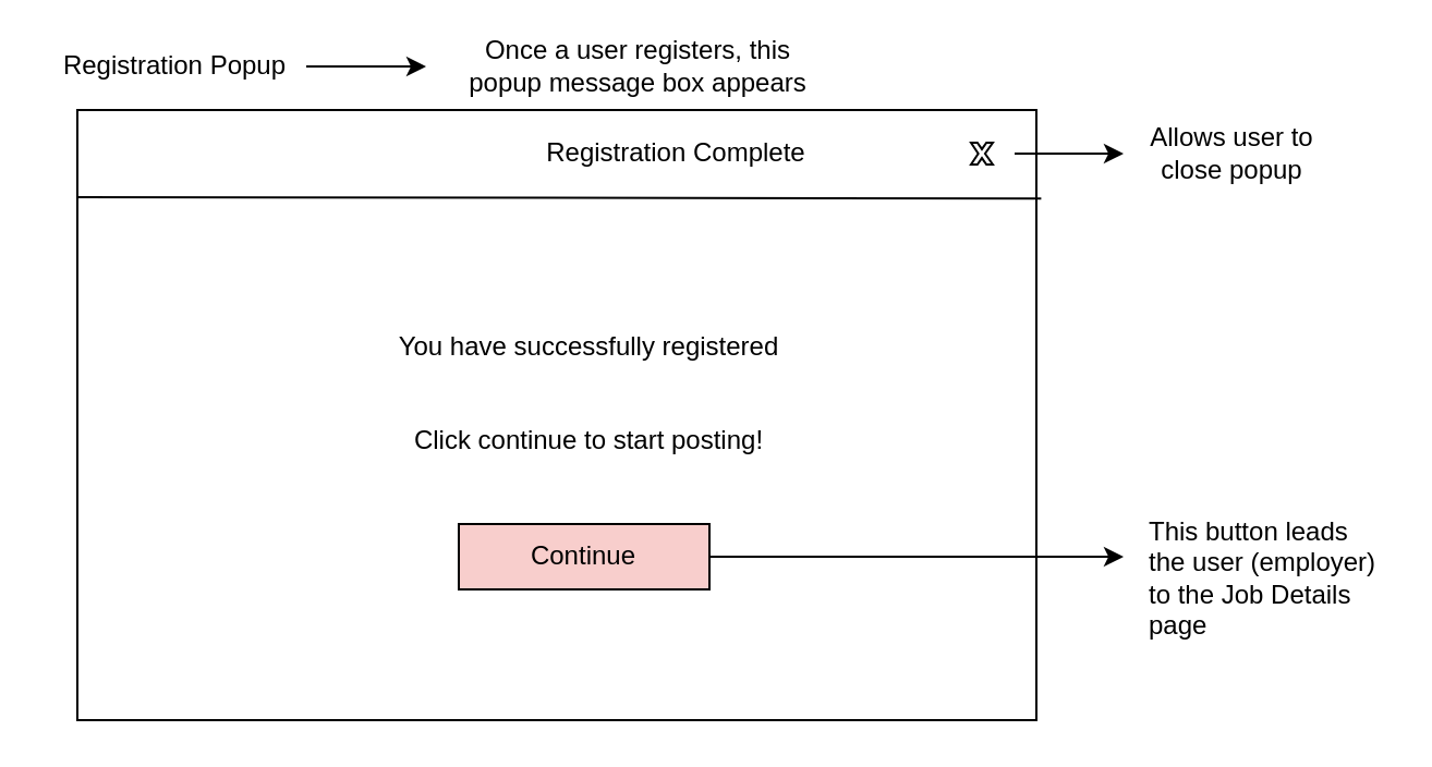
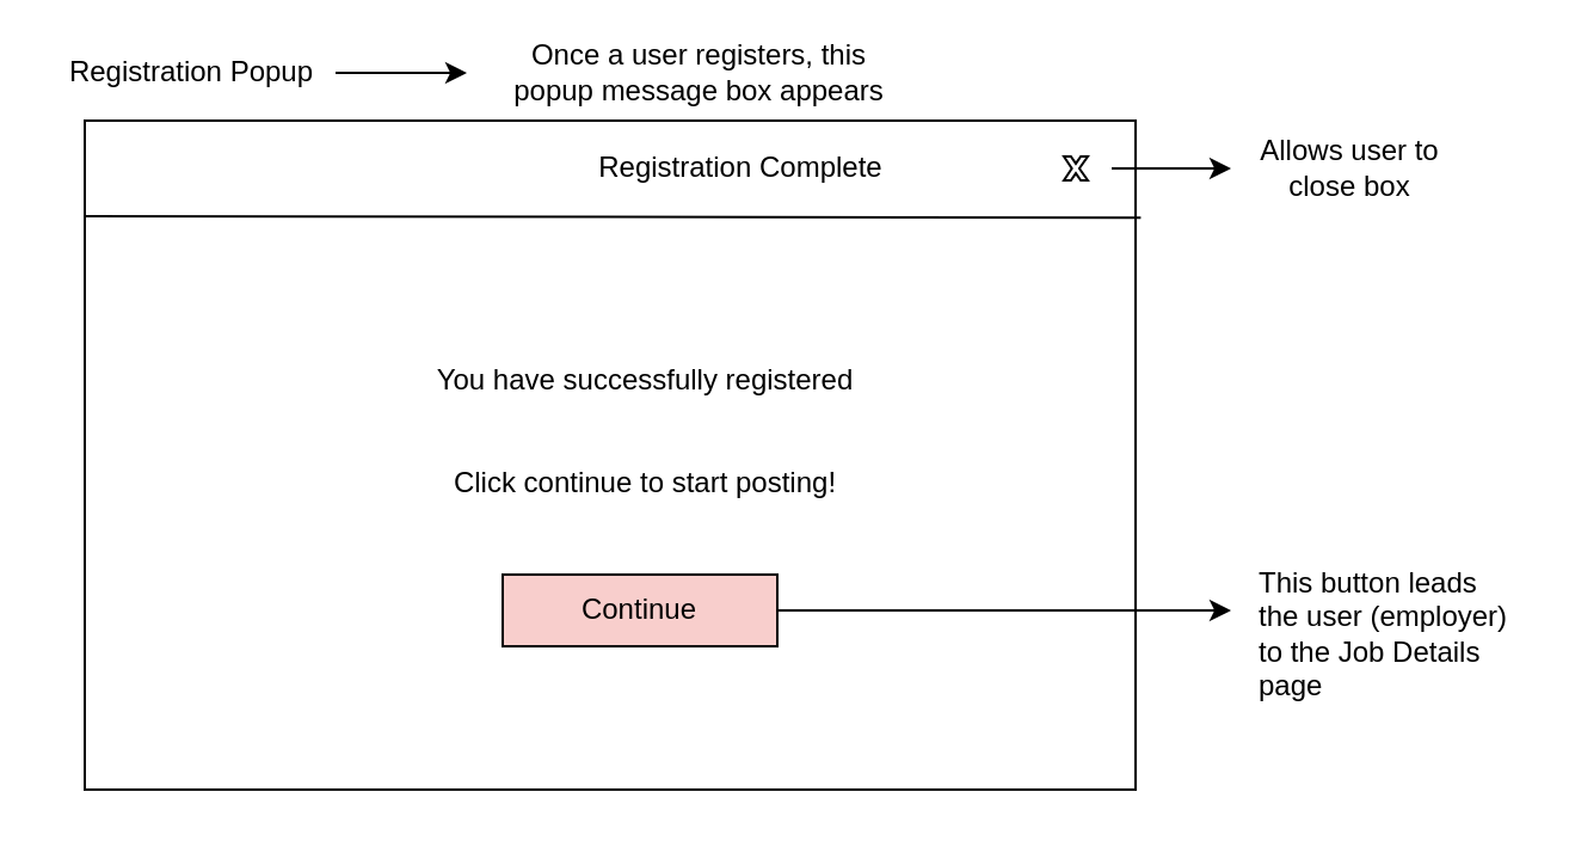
- <mxCell id="12" value="Allows user to close popup" style="text;html=1;strokeColor=none;fillColor=none;align=center;verticalAlign=middle;whiteSpace=wrap;rounded=0;" vertex="1" parent="1"><mxGeometry x="525" y="60" width="80" height="20" as="geometry" /></mxCell>
+ <mxCell id="12" value="Allows user to close box" style="text;html=1;strokeColor=none;fillColor=none;align=center;verticalAlign=middle;whiteSpace=wrap;rounded=0;" vertex="1" parent="1"><mxGeometry x="525" y="60" width="80" height="20" as="geometry" /></mxCell>
